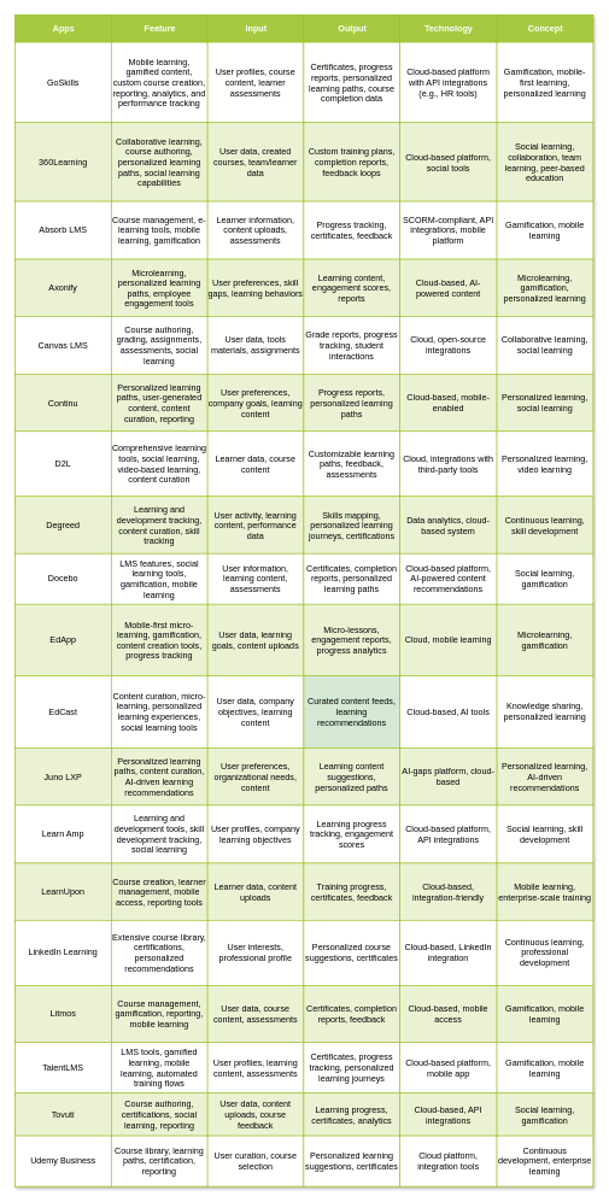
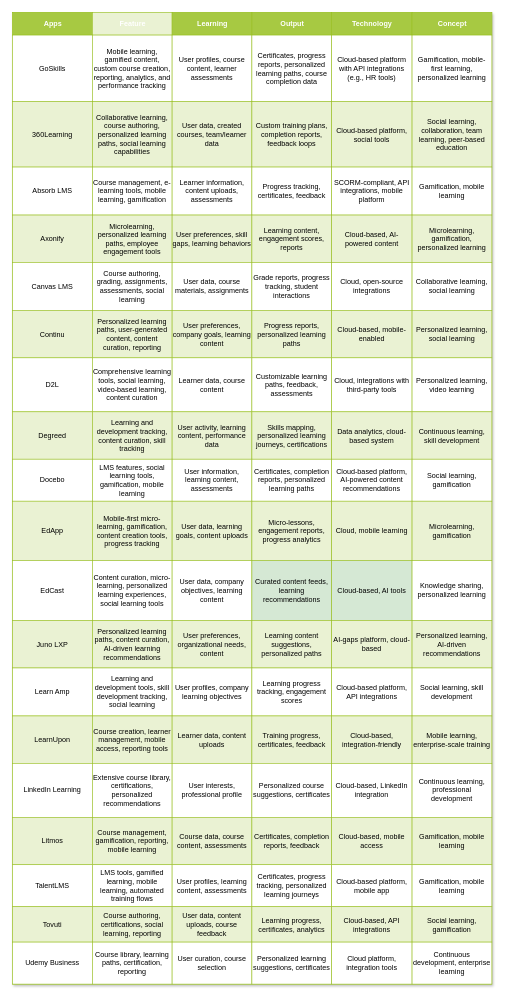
- <mxCell id="5" value="Feature" style="connectable=0;recursiveResize=0;strokeColor=inherit;fillColor=#A7C942;align=center;fontStyle=1;fontColor=#FFFFFF;html=1;" vertex="1" parent="3"><mxGeometry x="133" width="133" height="38" as="geometry"><mxRectangle width="133" height="38" as="alternateBounds" /></mxGeometry></mxCell>
+ <mxCell id="5" value="Feature" style="connectable=0;recursiveResize=0;strokeColor=inherit;fillColor=#eaf2d3;align=center;fontStyle=1;fontColor=#FFFFFF;html=1;" vertex="1" parent="3"><mxGeometry x="133" width="133" height="38" as="geometry"><mxRectangle width="133" height="38" as="alternateBounds" /></mxGeometry></mxCell>
- <mxCell id="6" value="Input" style="connectable=0;recursiveResize=0;strokeColor=inherit;fillColor=#A7C942;align=center;fontStyle=1;fontColor=#FFFFFF;html=1;" vertex="1" parent="3"><mxGeometry x="266" width="133" height="38" as="geometry"><mxRectangle width="133" height="38" as="alternateBounds" /></mxGeometry></mxCell>
+ <mxCell id="6" value="Learning" style="connectable=0;recursiveResize=0;strokeColor=inherit;fillColor=#A7C942;align=center;fontStyle=1;fontColor=#FFFFFF;html=1;" vertex="1" parent="3"><mxGeometry x="266" width="133" height="38" as="geometry"><mxRectangle width="133" height="38" as="alternateBounds" /></mxGeometry></mxCell>
- <mxCell id="41" value="User data, tools materials, assignments" style="connectable=0;recursiveResize=0;whiteSpace=wrap;html=1;align=center;verticalAlign=middle;fontFamily=Helvetica;fontSize=12;fontStyle=0;strokeColor=inherit;" vertex="1" parent="38"><mxGeometry x="266" width="133" height="80" as="geometry"><mxRectangle width="133" height="80" as="alternateBounds" /></mxGeometry></mxCell>
+ <mxCell id="41" value="User data, course materials, assignments" style="connectable=0;recursiveResize=0;whiteSpace=wrap;html=1;align=center;verticalAlign=middle;fontFamily=Helvetica;fontSize=12;fontStyle=0;strokeColor=inherit;" vertex="1" parent="38"><mxGeometry x="266" width="133" height="80" as="geometry"><mxRectangle width="133" height="80" as="alternateBounds" /></mxGeometry></mxCell>
- <mxCell id="85" value="Cloud-based, AI tools" style="connectable=0;recursiveResize=0;whiteSpace=wrap;html=1;strokeColor=inherit;" vertex="1" parent="80"><mxGeometry x="532" width="134" height="100" as="geometry"><mxRectangle width="134" height="100" as="alternateBounds" /></mxGeometry></mxCell>
+ <mxCell id="85" value="Cloud-based, AI tools" style="connectable=0;recursiveResize=0;whiteSpace=wrap;html=1;strokeColor=inherit;fillColor=#d5e8d4;" vertex="1" parent="80"><mxGeometry x="532" width="134" height="100" as="geometry"><mxRectangle width="134" height="100" as="alternateBounds" /></mxGeometry></mxCell>
- <mxCell id="118" value="User data, course content, assessments" style="connectable=0;recursiveResize=0;strokeColor=inherit;fillColor=inherit;whiteSpace=wrap;html=1;" vertex="1" parent="115"><mxGeometry x="266" width="133" height="79" as="geometry"><mxRectangle width="133" height="79" as="alternateBounds" /></mxGeometry></mxCell>
+ <mxCell id="118" value="Course data, course content, assessments" style="connectable=0;recursiveResize=0;strokeColor=inherit;fillColor=inherit;whiteSpace=wrap;html=1;" vertex="1" parent="115"><mxGeometry x="266" width="133" height="79" as="geometry"><mxRectangle width="133" height="79" as="alternateBounds" /></mxGeometry></mxCell>
